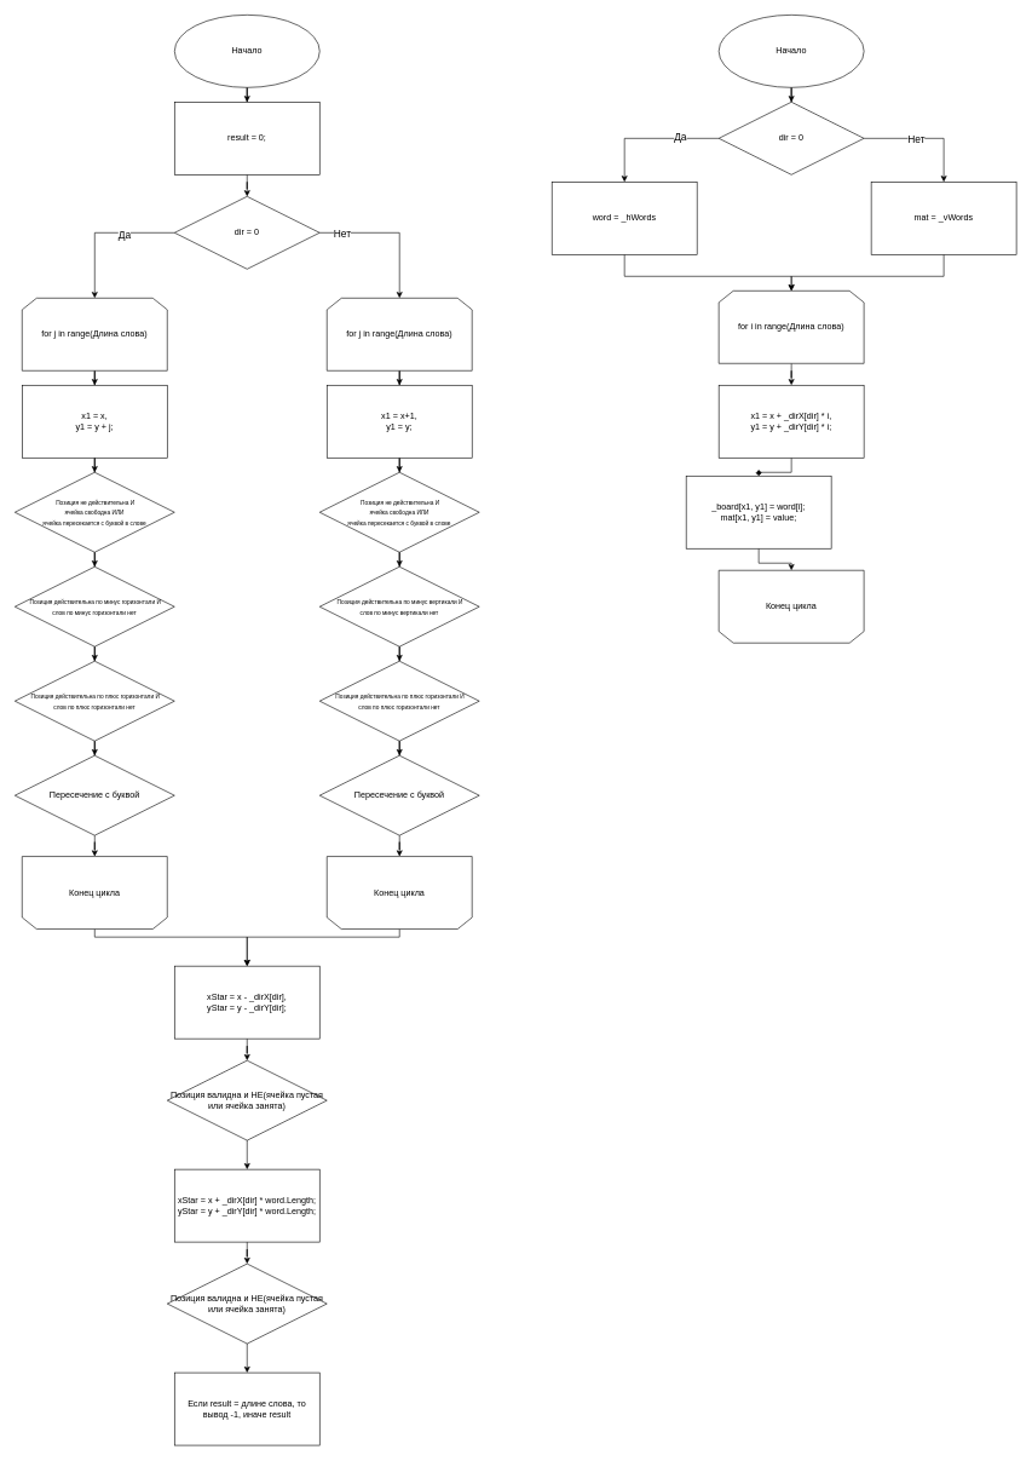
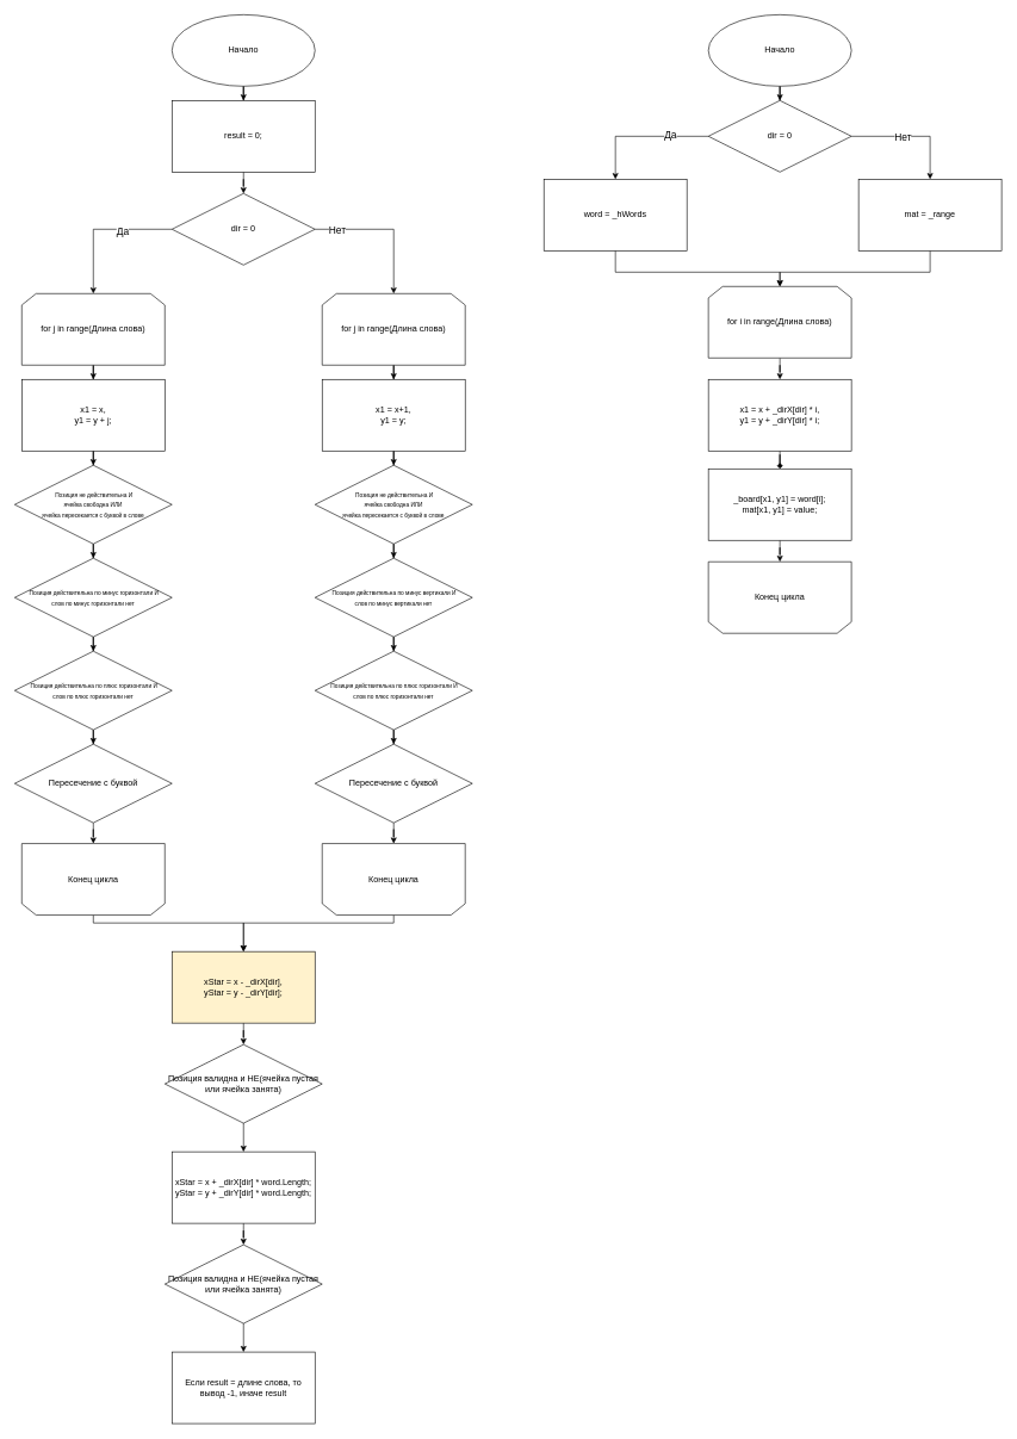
- <mxCell id="60" value="mat = _vWords" style="rounded=0;whiteSpace=wrap;html=1;" vertex="1" parent="1"><mxGeometry x="1200" y="250" width="200" height="100" as="geometry" /></mxCell>
+ <mxCell id="60" value="mat = _range" style="rounded=0;whiteSpace=wrap;html=1;" vertex="1" parent="1"><mxGeometry x="1200" y="250" width="200" height="100" as="geometry" /></mxCell>
- <mxCell id="66" value="&lt;div&gt;_board[x1, y1] = word[i];&lt;/div&gt;&lt;div&gt; mat[x1, y1] = value;&lt;/div&gt;" style="rounded=0;whiteSpace=wrap;html=1;" vertex="1" parent="1"><mxGeometry x="945" y="655" width="200" height="100" as="geometry" /></mxCell>
+ <mxCell id="66" value="&lt;div&gt;_board[x1, y1] = word[i];&lt;/div&gt;&lt;div&gt; mat[x1, y1] = value;&lt;/div&gt;" style="rounded=0;whiteSpace=wrap;html=1;" vertex="1" parent="1"><mxGeometry x="990" y="655" width="200" height="100" as="geometry" /></mxCell>
- <mxCell id="42" value="&lt;div&gt;xStar = x - _dirX[dir], &lt;br&gt;&lt;/div&gt;&lt;div&gt;yStar = y - _dirY[dir];&lt;/div&gt;" style="rounded=0;whiteSpace=wrap;html=1;" vertex="1" parent="1"><mxGeometry x="240" y="1330" width="200" height="100" as="geometry" /></mxCell>
+ <mxCell id="42" value="&lt;div&gt;xStar = x - _dirX[dir], &lt;br&gt;&lt;/div&gt;&lt;div&gt;yStar = y - _dirY[dir];&lt;/div&gt;" style="rounded=0;whiteSpace=wrap;html=1;fillColor=#fff2cc;" vertex="1" parent="1"><mxGeometry x="240" y="1330" width="200" height="100" as="geometry" /></mxCell>
